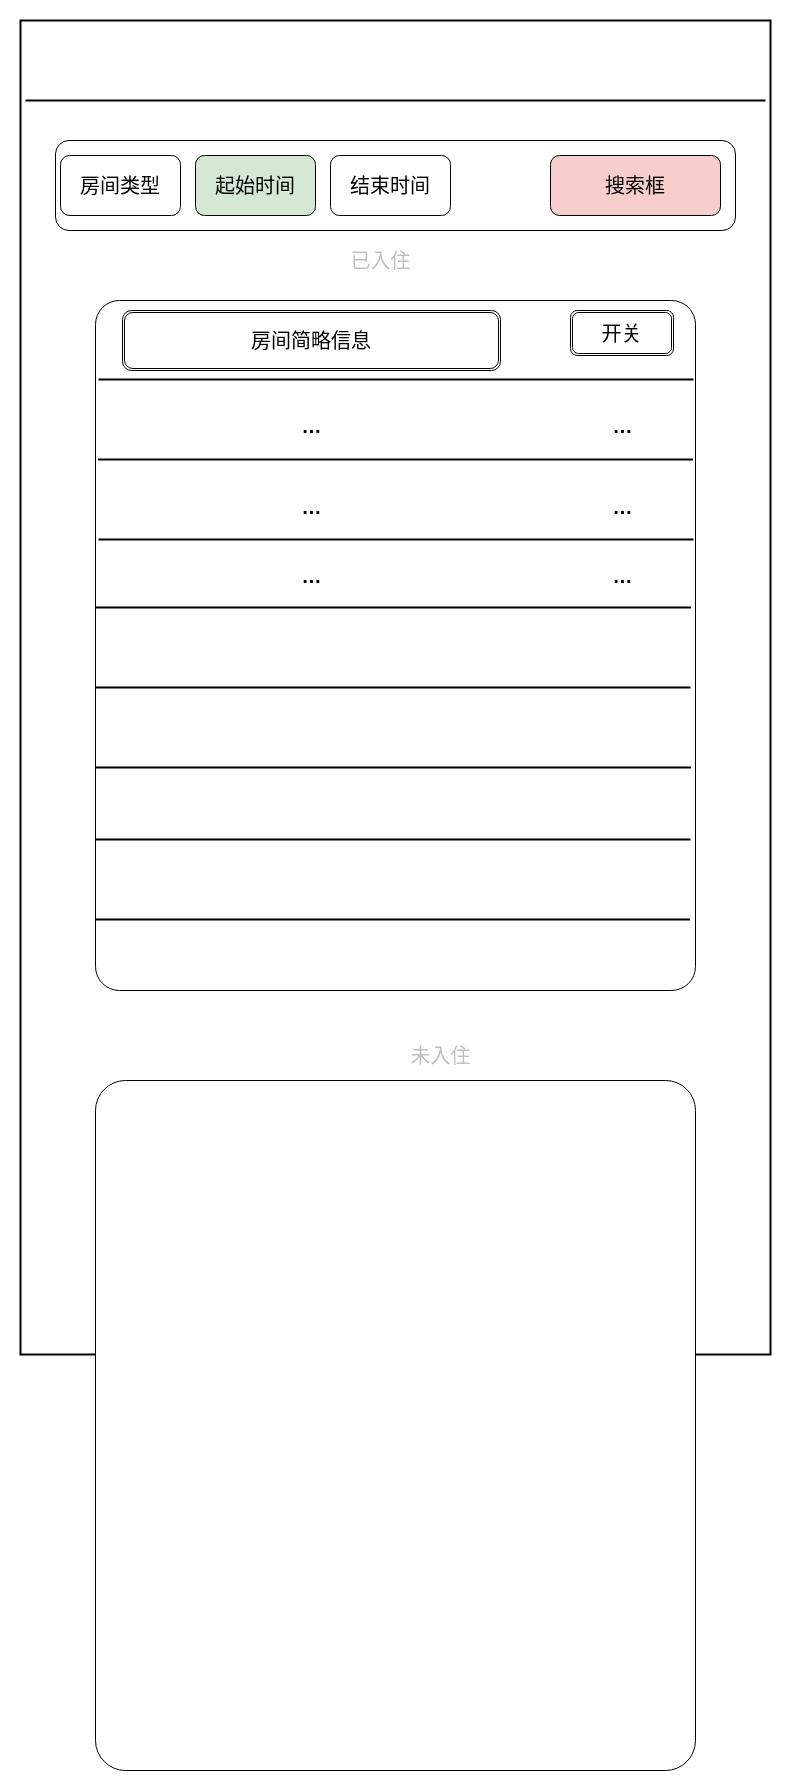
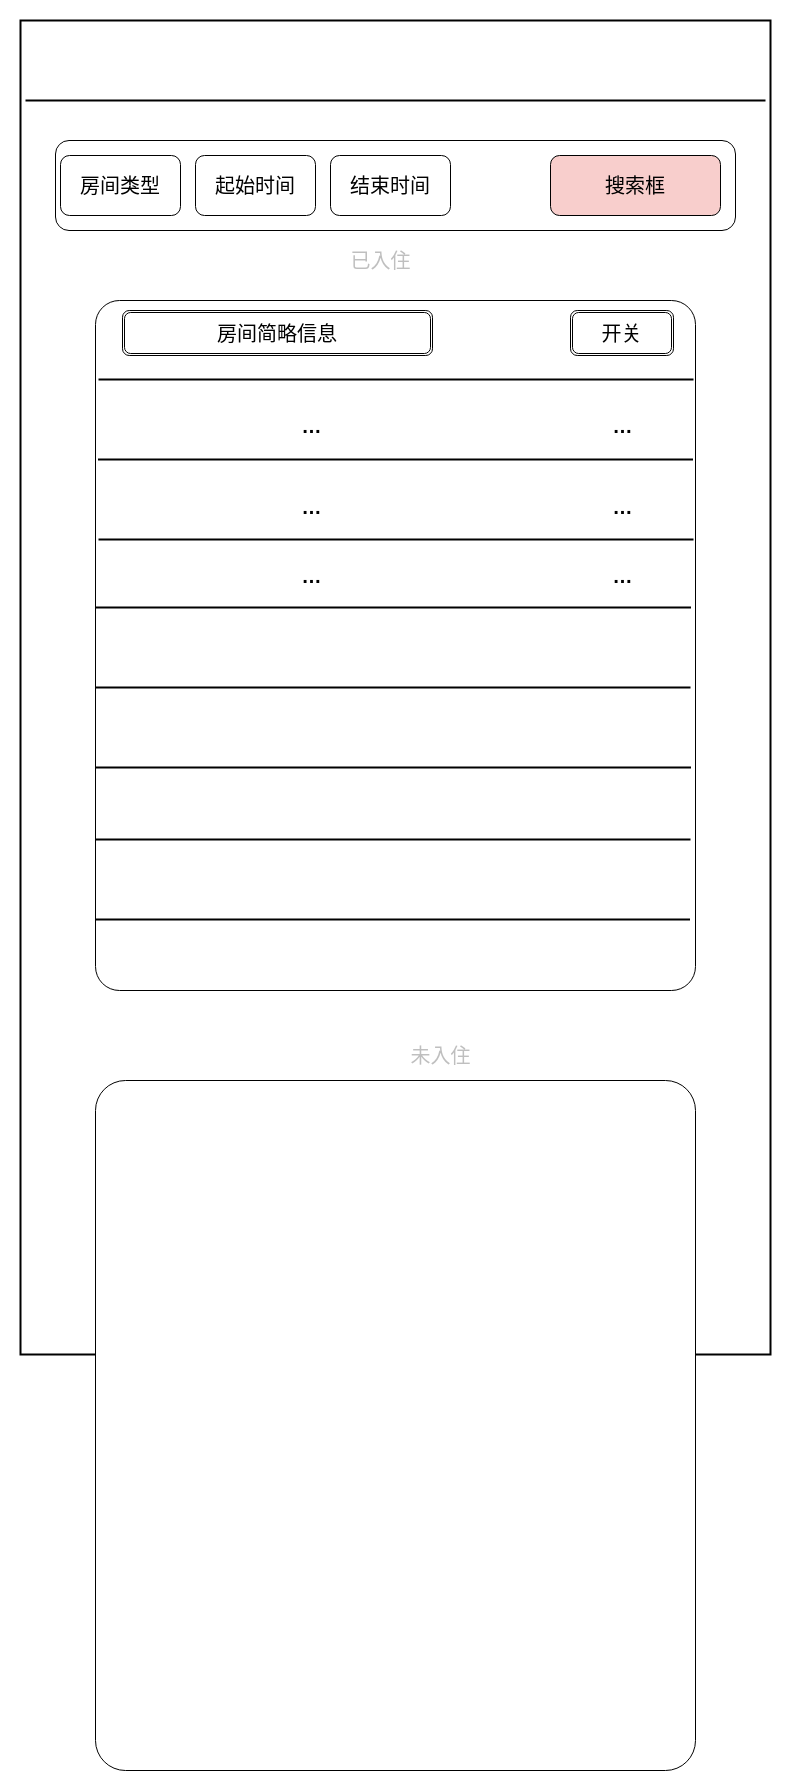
- <mxCell id="5" value="起始时间" style="rounded=1;whiteSpace=wrap;html=1;fontSize=20;fillColor=#d5e8d4;" parent="1" vertex="1"><mxGeometry x="195" y="155" width="120" height="60" as="geometry" /></mxCell>
+ <mxCell id="5" value="起始时间" style="rounded=1;whiteSpace=wrap;html=1;fontSize=20;" parent="1" vertex="1"><mxGeometry x="195" y="155" width="120" height="60" as="geometry" /></mxCell>
- <mxCell id="20" value="房间简略信息" style="shape=ext;double=1;rounded=1;whiteSpace=wrap;html=1;fontSize=20;" parent="1" vertex="1"><mxGeometry x="122" y="310" width="378" height="60" as="geometry" /></mxCell>
+ <mxCell id="20" value="房间简略信息" style="shape=ext;double=1;rounded=1;whiteSpace=wrap;html=1;fontSize=20;" parent="1" vertex="1"><mxGeometry x="122" y="310" width="310" height="45" as="geometry" /></mxCell>
